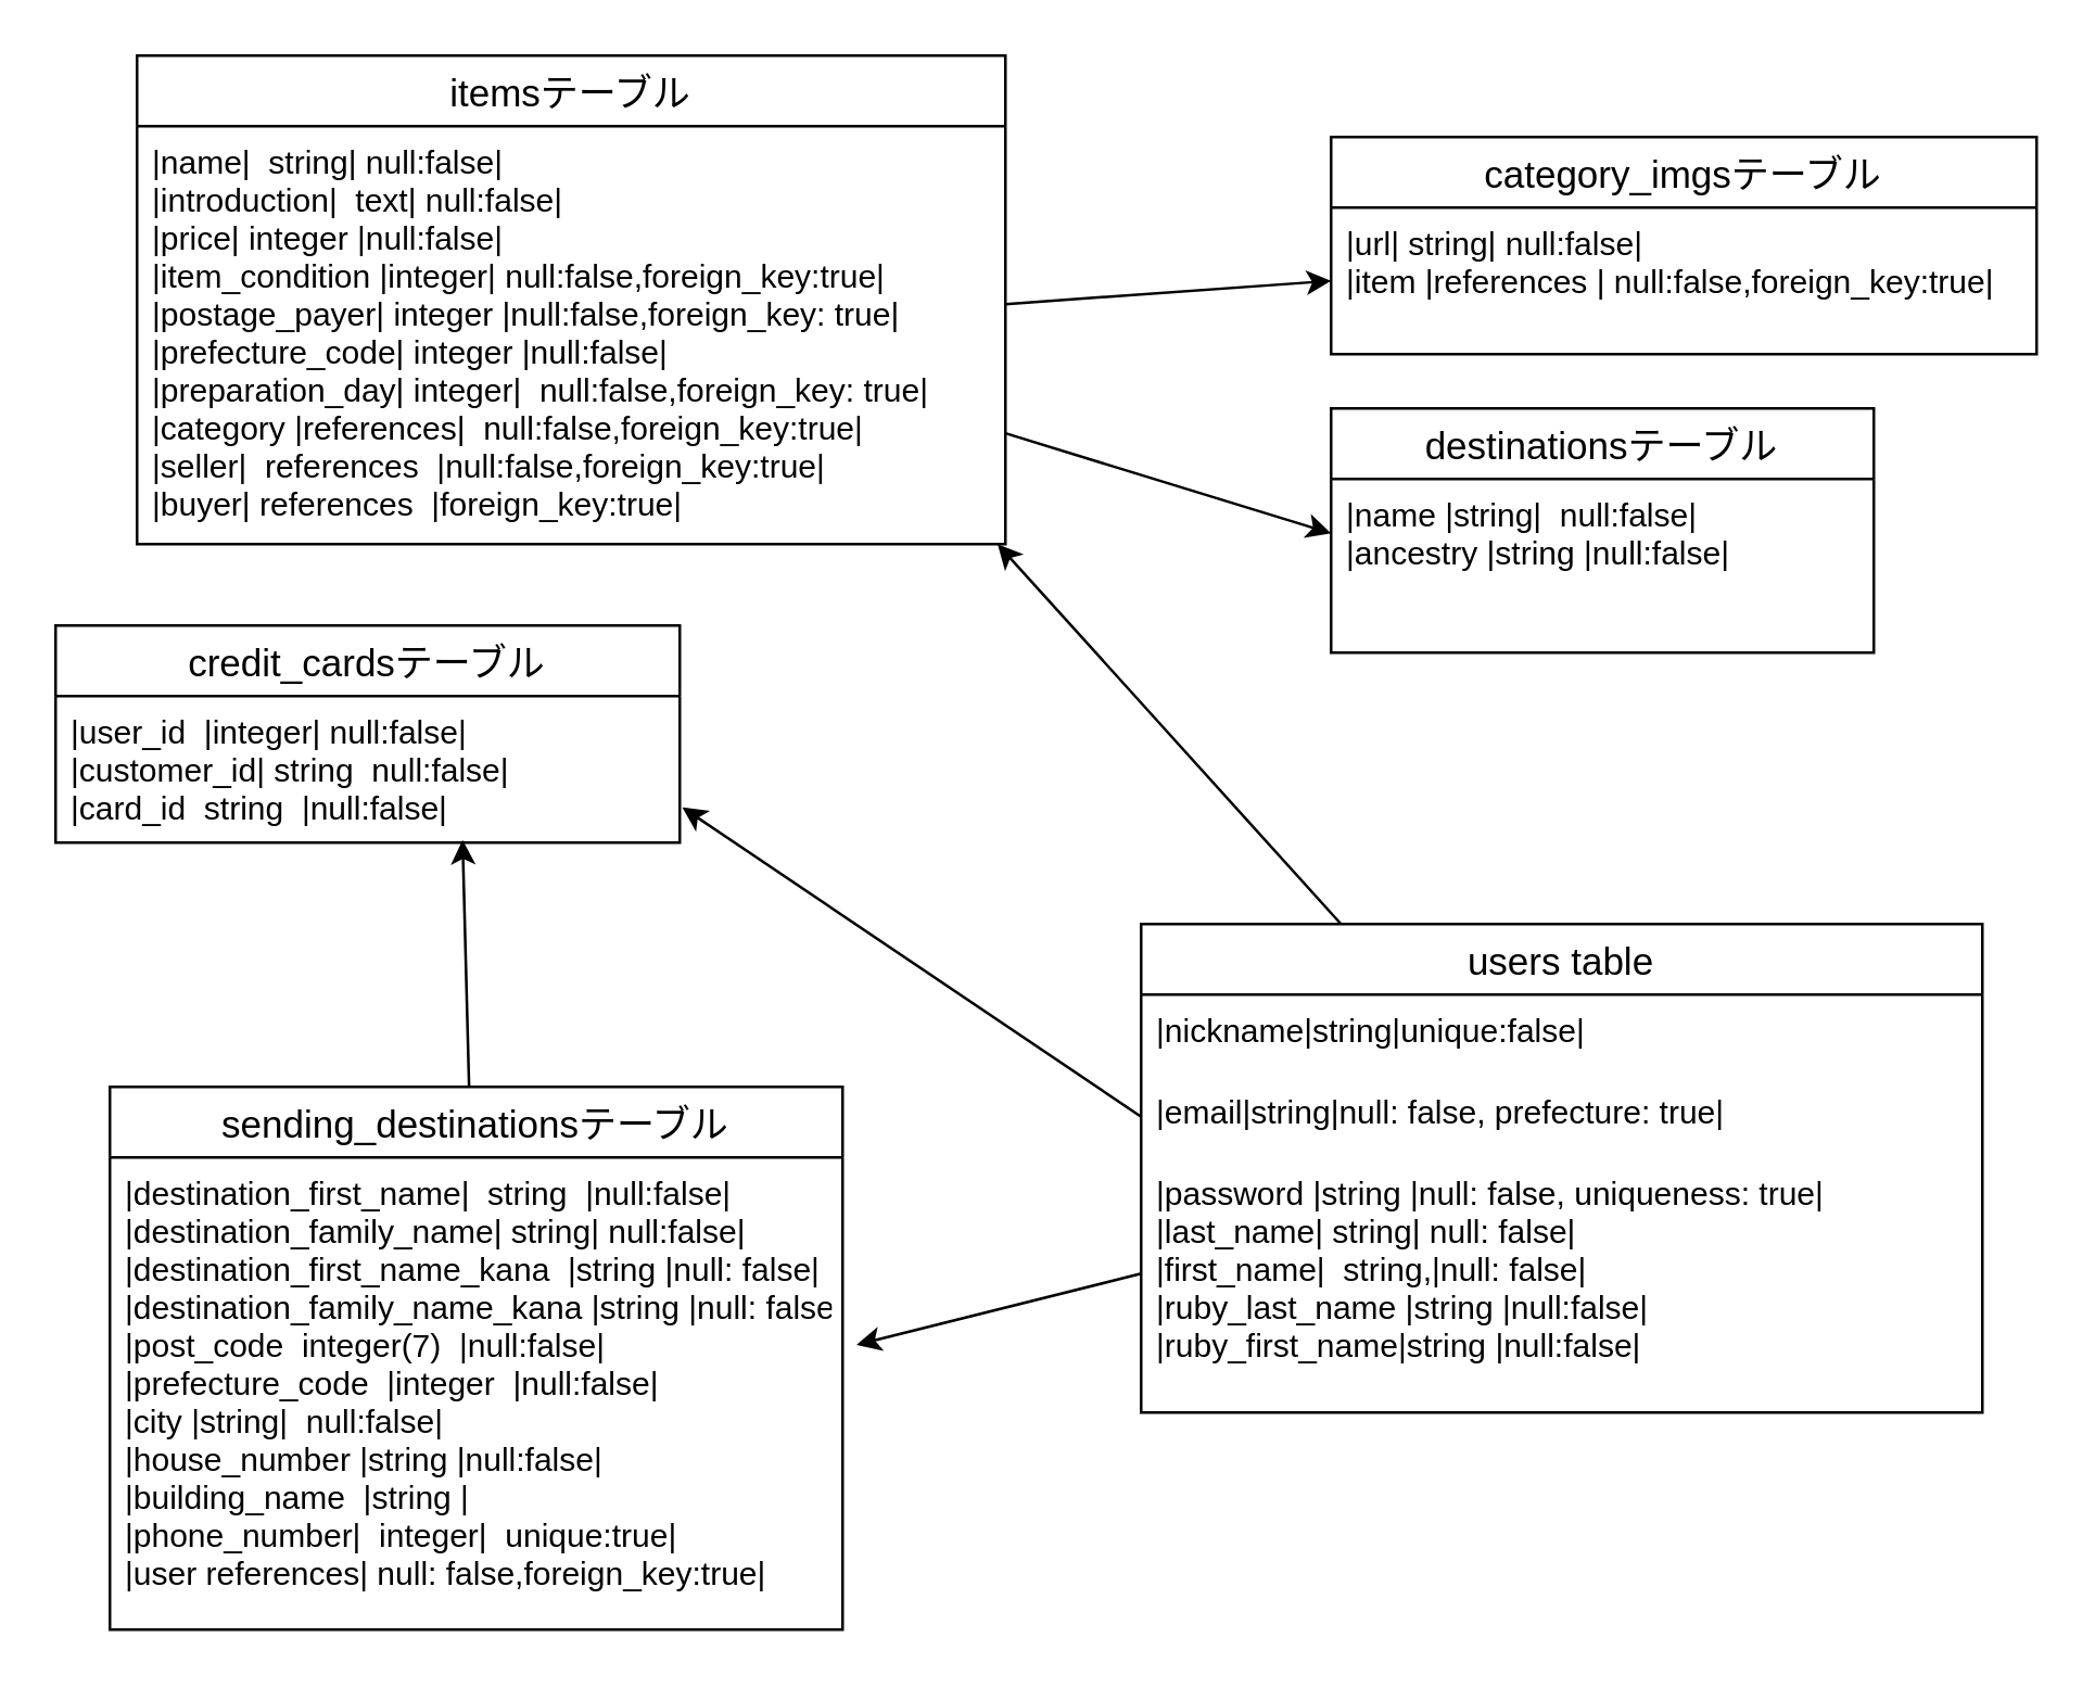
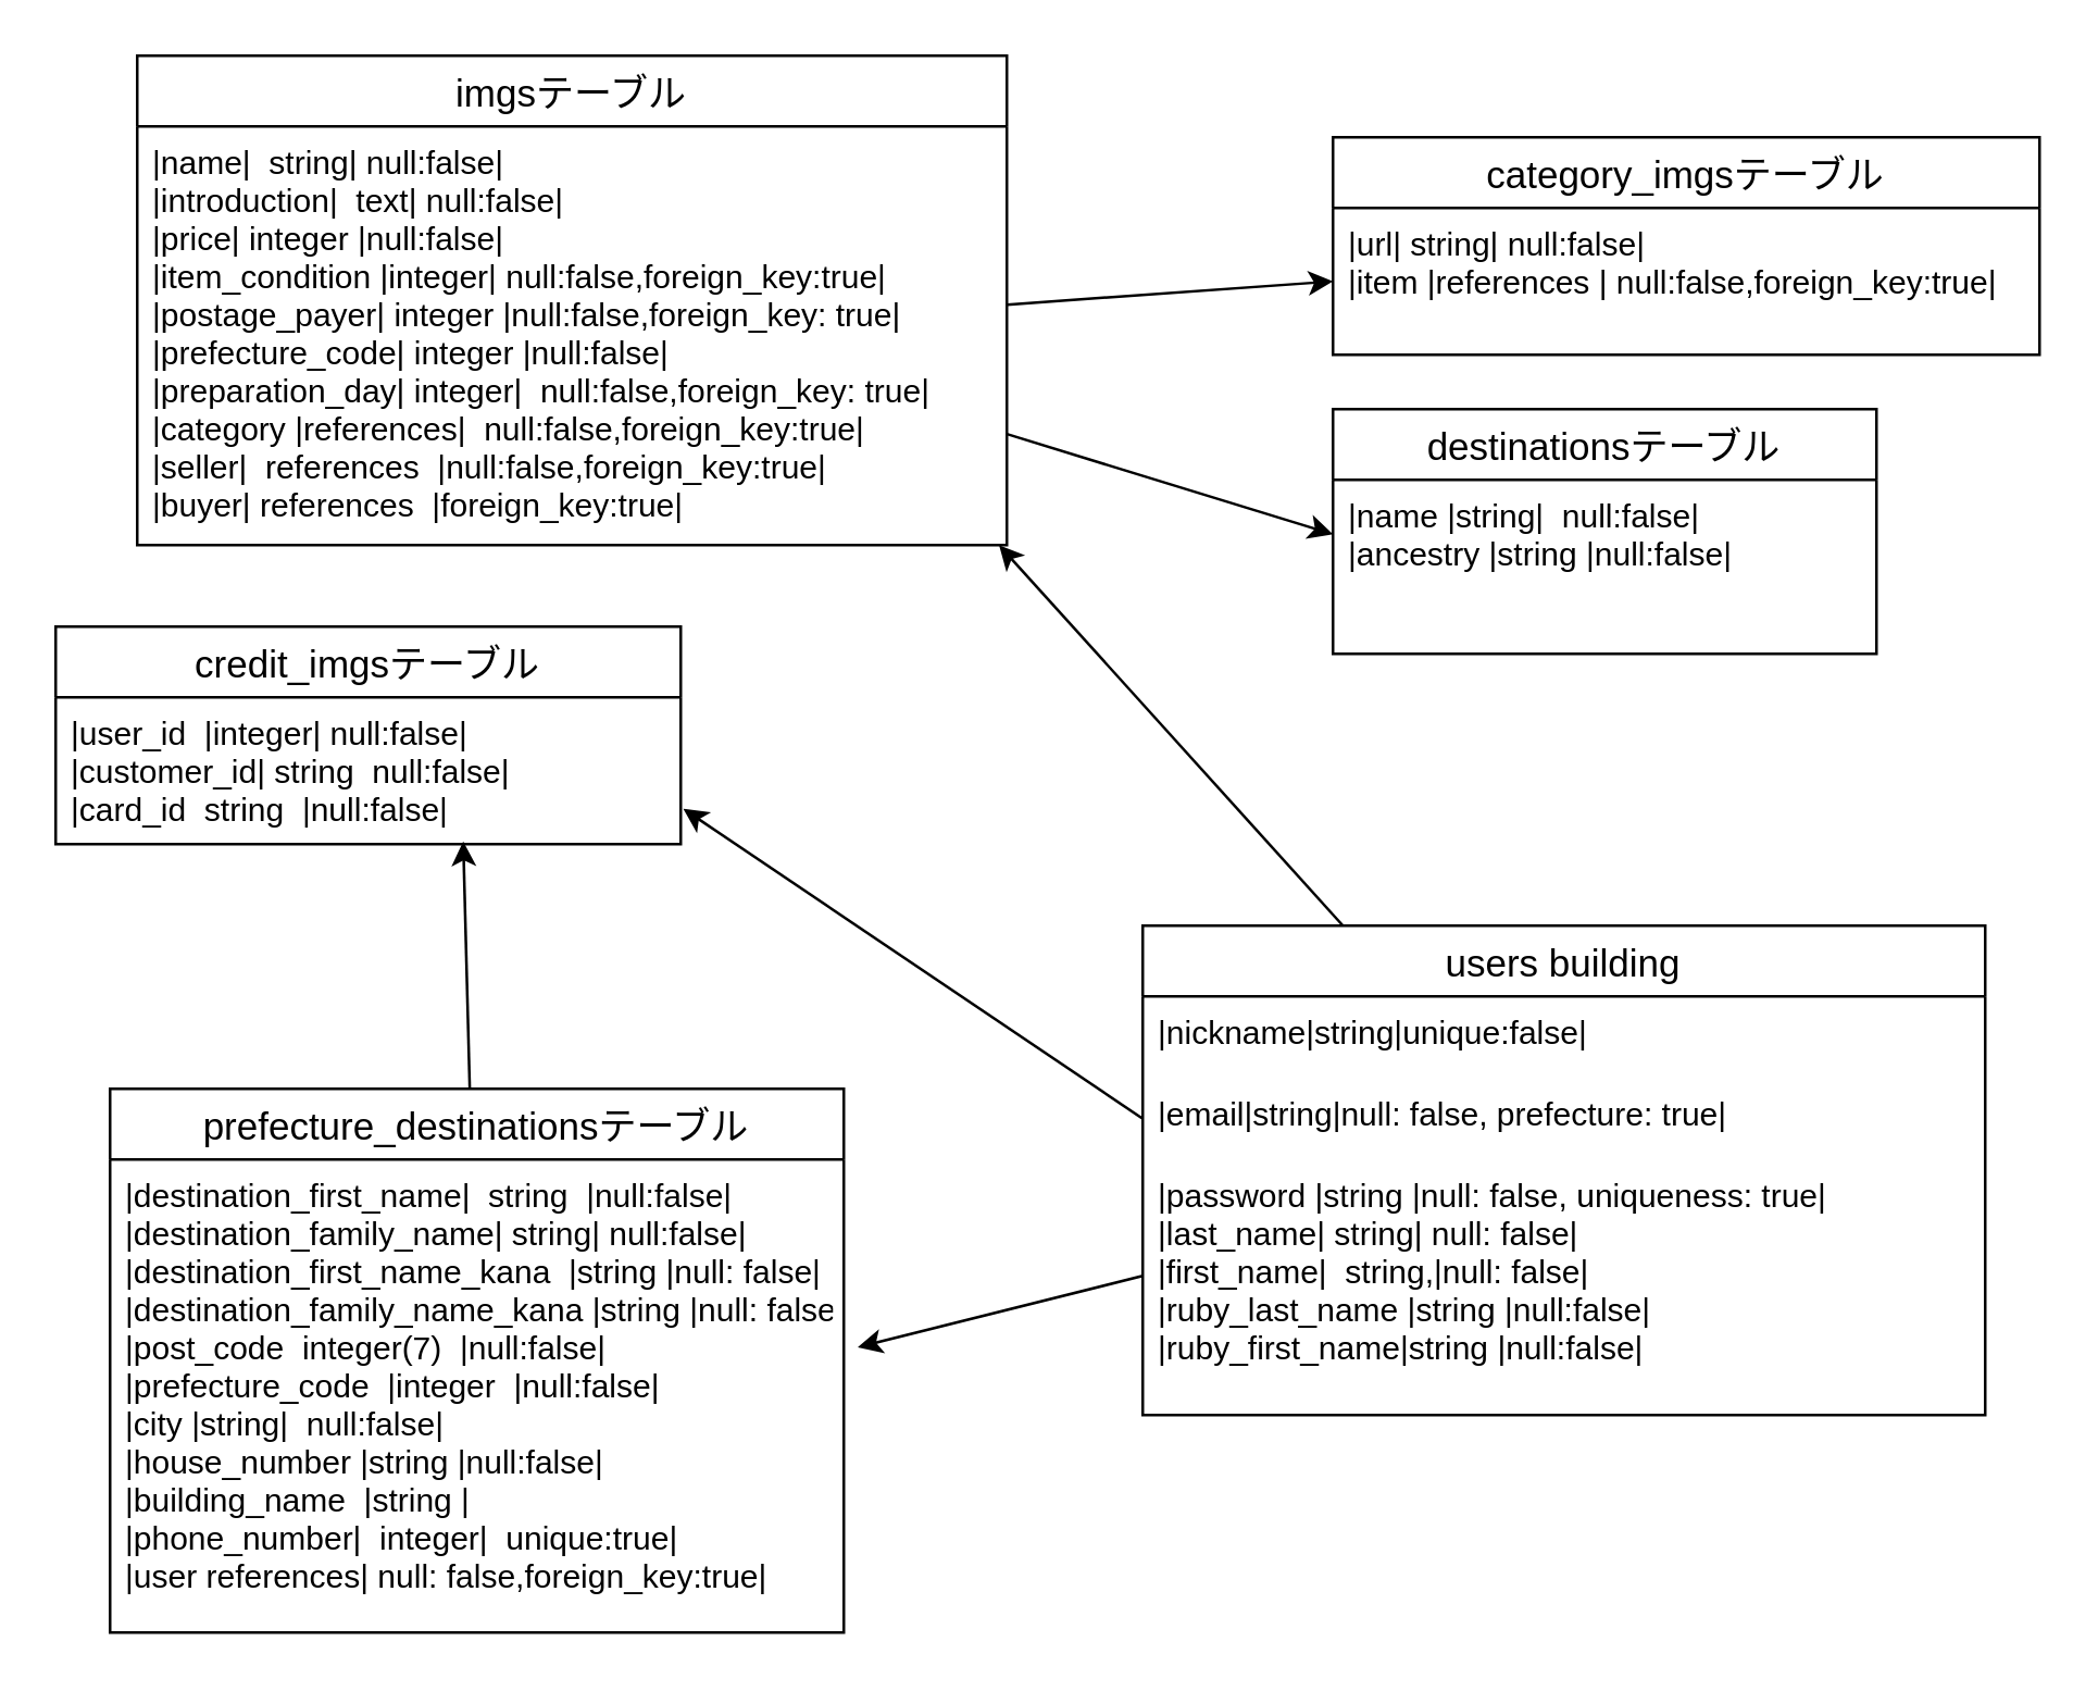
- <mxCell id="9" value="itemsテーブル" style="swimlane;fontStyle=0;childLayout=stackLayout;horizontal=1;startSize=26;horizontalStack=0;resizeParent=1;resizeParentMax=0;resizeLast=0;collapsible=1;marginBottom=0;align=center;fontSize=14;" vertex="1" parent="1"><mxGeometry x="50" y="20" width="320" height="180" as="geometry" /></mxCell>
+ <mxCell id="9" value="imgsテーブル" style="swimlane;fontStyle=0;childLayout=stackLayout;horizontal=1;startSize=26;horizontalStack=0;resizeParent=1;resizeParentMax=0;resizeLast=0;collapsible=1;marginBottom=0;align=center;fontSize=14;" vertex="1" parent="1"><mxGeometry x="50" y="20" width="320" height="180" as="geometry" /></mxCell>
- <mxCell id="13" value="credit_cardsテーブル" style="swimlane;fontStyle=0;childLayout=stackLayout;horizontal=1;startSize=26;horizontalStack=0;resizeParent=1;resizeParentMax=0;resizeLast=0;collapsible=1;marginBottom=0;align=center;fontSize=14;" vertex="1" parent="1"><mxGeometry x="20" y="230" width="230" height="80" as="geometry" /></mxCell>
+ <mxCell id="13" value="credit_imgsテーブル" style="swimlane;fontStyle=0;childLayout=stackLayout;horizontal=1;startSize=26;horizontalStack=0;resizeParent=1;resizeParentMax=0;resizeLast=0;collapsible=1;marginBottom=0;align=center;fontSize=14;" vertex="1" parent="1"><mxGeometry x="20" y="230" width="230" height="80" as="geometry" /></mxCell>
- <mxCell id="4" value="users table" style="swimlane;fontStyle=0;childLayout=stackLayout;horizontal=1;startSize=26;horizontalStack=0;resizeParent=1;resizeParentMax=0;resizeLast=0;collapsible=1;marginBottom=0;align=center;fontSize=14;" vertex="1" parent="1"><mxGeometry x="420" y="340" width="310" height="180" as="geometry" /></mxCell>
+ <mxCell id="4" value="users building" style="swimlane;fontStyle=0;childLayout=stackLayout;horizontal=1;startSize=26;horizontalStack=0;resizeParent=1;resizeParentMax=0;resizeLast=0;collapsible=1;marginBottom=0;align=center;fontSize=14;" vertex="1" parent="1"><mxGeometry x="420" y="340" width="310" height="180" as="geometry" /></mxCell>
- <mxCell id="16" value="sending_destinationsテーブル" style="swimlane;fontStyle=0;childLayout=stackLayout;horizontal=1;startSize=26;horizontalStack=0;resizeParent=1;resizeParentMax=0;resizeLast=0;collapsible=1;marginBottom=0;align=center;fontSize=14;" vertex="1" parent="1"><mxGeometry x="40" y="400" width="270" height="200" as="geometry" /></mxCell>
+ <mxCell id="16" value="prefecture_destinationsテーブル" style="swimlane;fontStyle=0;childLayout=stackLayout;horizontal=1;startSize=26;horizontalStack=0;resizeParent=1;resizeParentMax=0;resizeLast=0;collapsible=1;marginBottom=0;align=center;fontSize=14;" vertex="1" parent="1"><mxGeometry x="40" y="400" width="270" height="200" as="geometry" /></mxCell>
